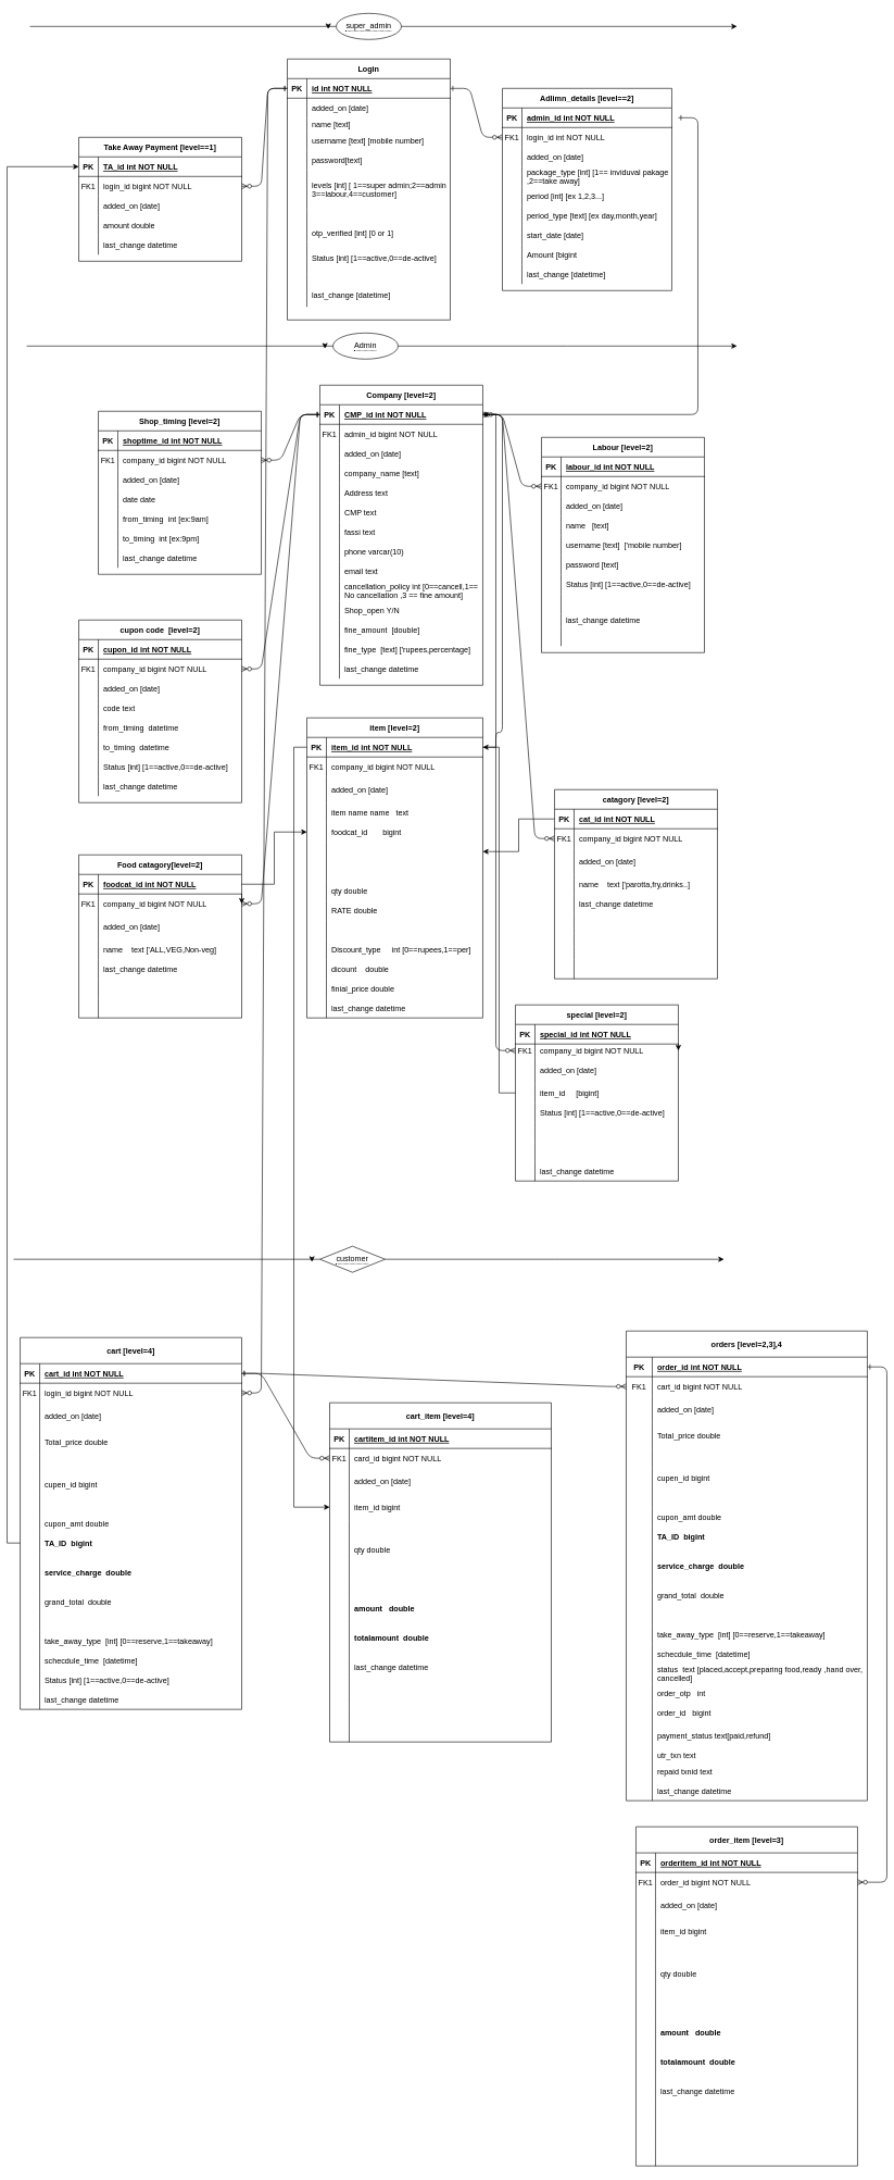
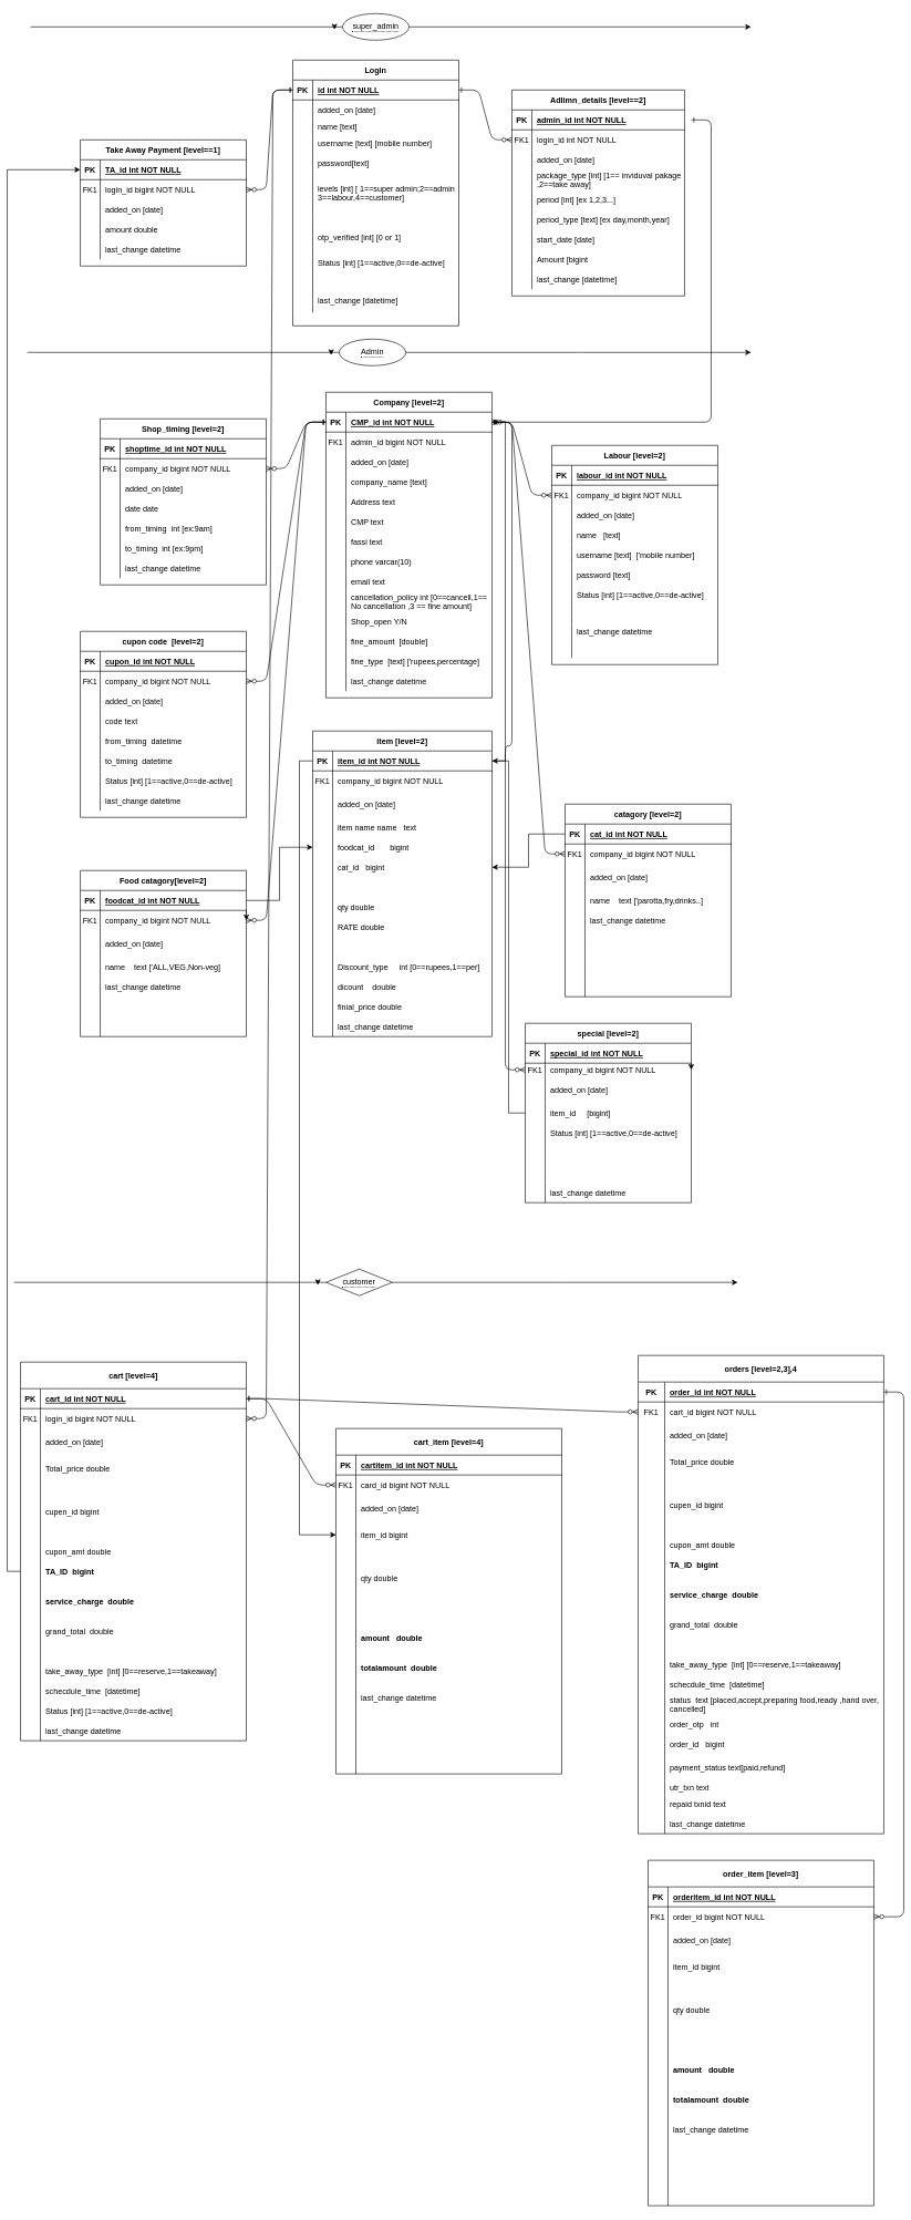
+ <mxCell id="255" value="cat_id   bigint" style="shape=partialRectangle;overflow=hidden;connectable=0;fillColor=none;top=0;left=0;bottom=0;right=0;align=left;spacingLeft=6;" vertex="1" parent="253"><mxGeometry x="30" width="240" height="30" as="geometry" /></mxCell>
